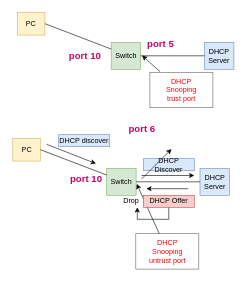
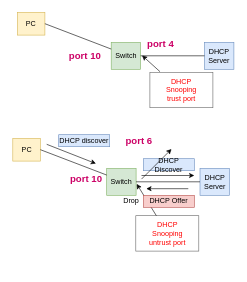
- <mxCell id="26" value="&lt;font style=&quot;font-size: 16px&quot;&gt;port 5&lt;/font&gt;" style="text;html=1;strokeColor=none;fillColor=none;align=center;verticalAlign=middle;whiteSpace=wrap;rounded=0;fontColor=#CC0066;fontStyle=1" vertex="1" parent="1"><mxGeometry x="236" y="62.5" width="62" height="20" as="geometry" /></mxCell>
+ <mxCell id="26" value="&lt;font style=&quot;font-size: 16px&quot;&gt;port 4&lt;/font&gt;" style="text;html=1;strokeColor=none;fillColor=none;align=center;verticalAlign=middle;whiteSpace=wrap;rounded=0;fontColor=#CC0066;fontStyle=1" vertex="1" parent="1"><mxGeometry x="236" y="62.5" width="62" height="20" as="geometry" /></mxCell>
- <mxCell id="27" value="&lt;font style=&quot;font-size: 16px&quot;&gt;port 6&lt;/font&gt;" style="text;html=1;strokeColor=none;fillColor=none;align=center;verticalAlign=middle;whiteSpace=wrap;rounded=0;fontColor=#CC0066;fontStyle=1" vertex="1" parent="1"><mxGeometry x="205" y="204" width="62" height="20" as="geometry" /></mxCell>
+ <mxCell id="27" value="&lt;font style=&quot;font-size: 16px&quot;&gt;port 6&lt;/font&gt;" style="text;html=1;strokeColor=none;fillColor=none;align=center;verticalAlign=middle;whiteSpace=wrap;rounded=0;fontColor=#CC0066;fontStyle=1" vertex="1" parent="1"><mxGeometry x="200" y="224" width="62" height="20" as="geometry" /></mxCell>
- <mxCell id="19" style="edgeStyle=orthogonalEdgeStyle;rounded=0;orthogonalLoop=1;jettySize=auto;html=1;entryX=0.75;entryY=1;entryDx=0;entryDy=0;exitX=0.5;exitY=1;exitDx=0;exitDy=0;" parent="1" source="21" target="23" edge="1"><mxGeometry relative="1" as="geometry" /></mxCell>
- <mxCell id="12" value="&lt;font color=&quot;#ff0000&quot;&gt;DHCP&lt;br&gt;Snooping&lt;br&gt;untrust port&lt;br&gt;&lt;/font&gt;" style="text;html=1;strokeColor=#666666;fillColor=none;align=center;verticalAlign=middle;whiteSpace=wrap;rounded=0;fontColor=#333333;" parent="1" vertex="1"><mxGeometry x="225.5" y="389" width="105" height="59" as="geometry" /></mxCell>
+ <mxCell id="12" value="&lt;font color=&quot;#ff0000&quot;&gt;DHCP&lt;br&gt;Snooping&lt;br&gt;untrust port&lt;br&gt;&lt;/font&gt;" style="text;html=1;strokeColor=#666666;fillColor=none;align=center;verticalAlign=middle;whiteSpace=wrap;rounded=0;fontColor=#333333;" parent="1" vertex="1"><mxGeometry x="225.5" y="359" width="105" height="59" as="geometry" /></mxCell>
